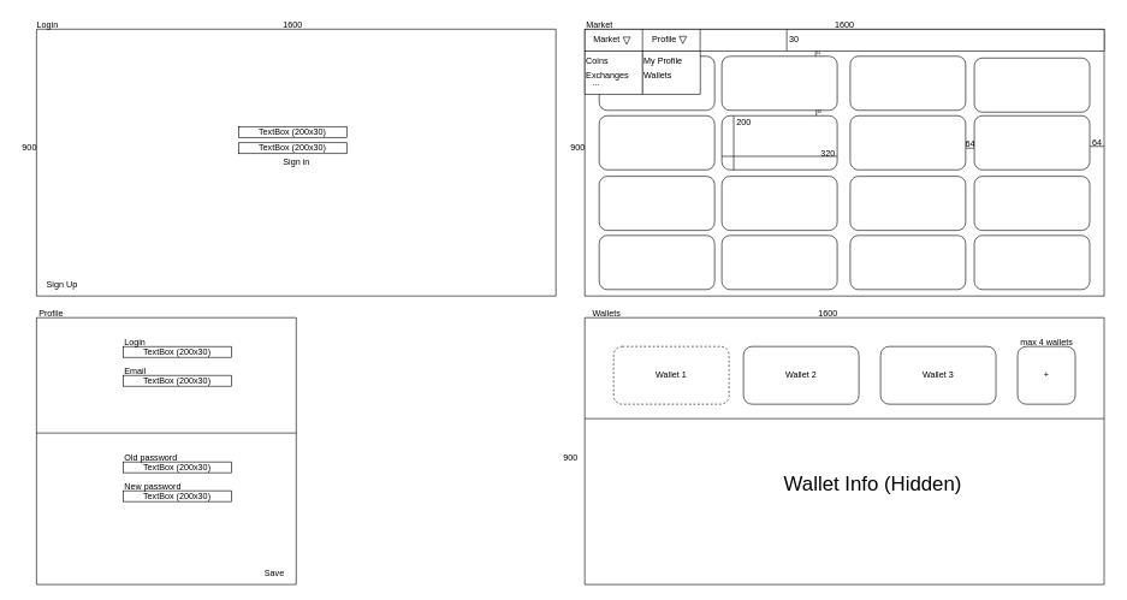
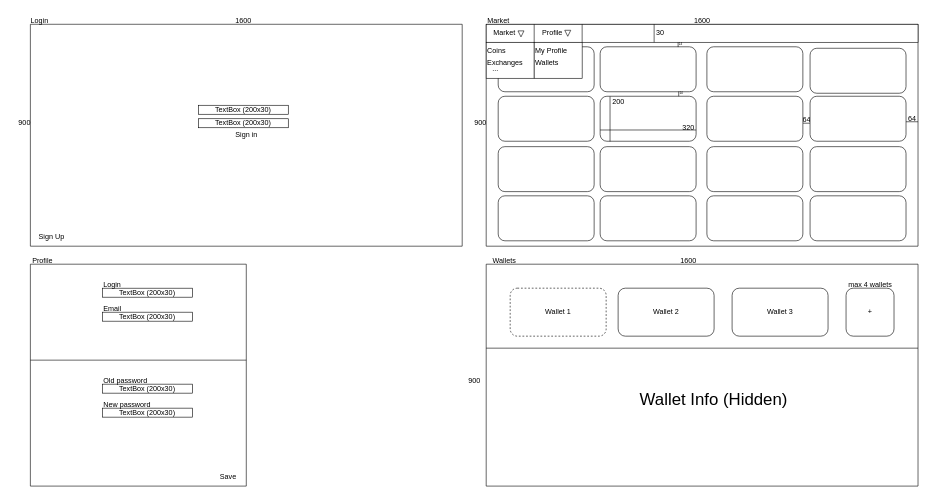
- <mxCell id="89" value="&lt;font style=&quot;font-size: 28px;&quot;&gt;Wallet Info (Hidden)&lt;/font&gt;" style="text;html=1;align=center;verticalAlign=middle;resizable=0;points=[];autosize=1;strokeColor=none;fillColor=none;" vertex="1" parent="1"><mxGeometry x="1074" y="645" width="270" height="50" as="geometry" /></mxCell>
+ <mxCell id="89" value="&lt;font style=&quot;font-size: 28px;&quot;&gt;Wallet Info (Hidden)&lt;/font&gt;" style="text;html=1;align=center;verticalAlign=middle;resizable=0;points=[];autosize=1;strokeColor=none;fillColor=none;" vertex="1" parent="1"><mxGeometry x="1054" y="640" width="270" height="50" as="geometry" /></mxCell>
